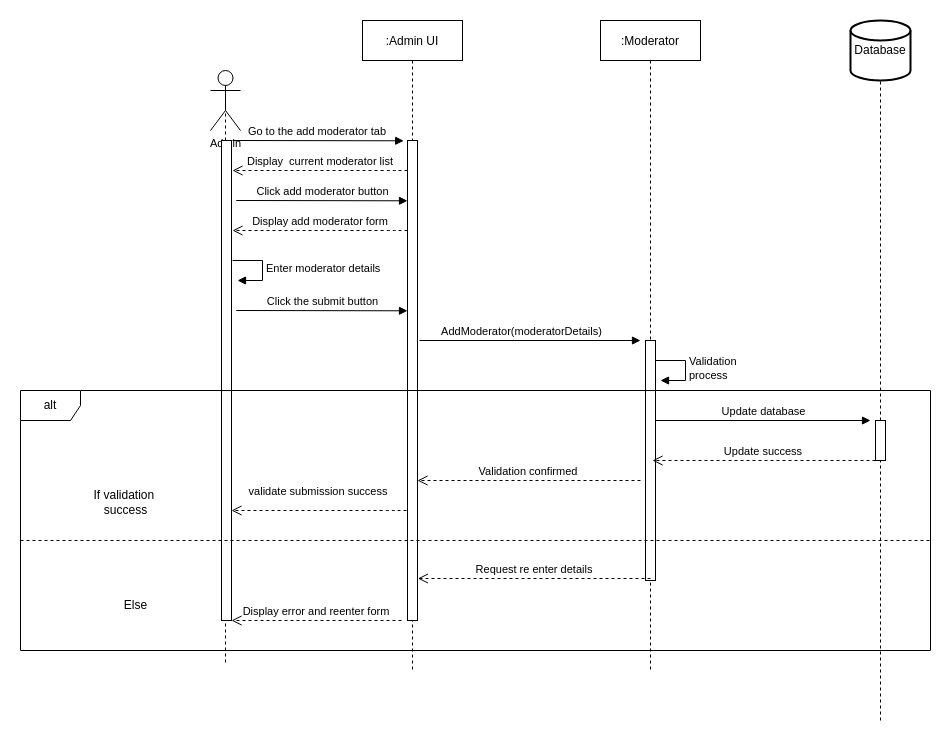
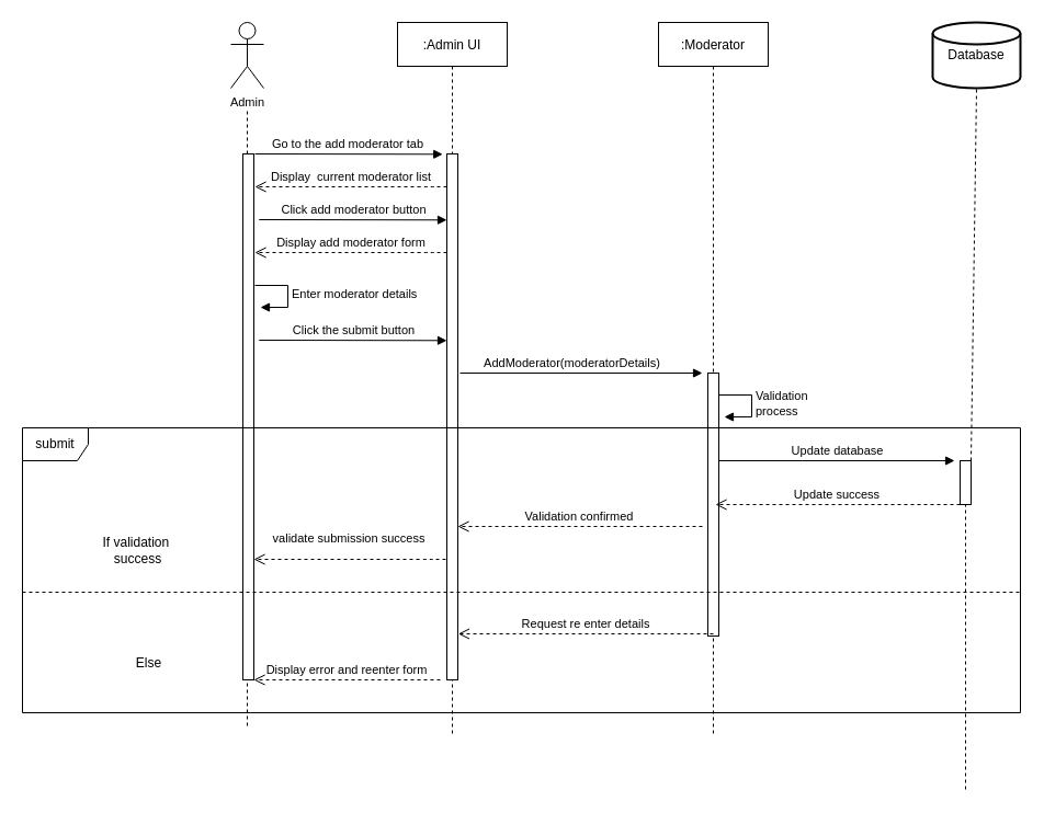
- <mxCell id="15" value="Database" style="strokeWidth=2;html=1;shape=mxgraph.flowchart.database;whiteSpace=wrap;" vertex="1" parent="1"><mxGeometry x="850" y="20" width="60" height="60" as="geometry" /></mxCell>
+ <mxCell id="15" value="Database" style="strokeWidth=2;html=1;shape=mxgraph.flowchart.database;whiteSpace=wrap;" vertex="1" parent="1"><mxGeometry x="850" y="20" width="80" height="60" as="geometry" /></mxCell>
- <mxCell id="12" value="&lt;font style=&quot;font-size: 11px;&quot;&gt;Admin&lt;/font&gt;" style="shape=umlActor;verticalLabelPosition=bottom;verticalAlign=top;html=1;fontSize=4;" vertex="1" parent="1"><mxGeometry x="210" y="70" width="30" height="60" as="geometry" /></mxCell>
+ <mxCell id="12" value="&lt;font style=&quot;font-size: 11px;&quot;&gt;Admin&lt;/font&gt;" style="shape=umlActor;verticalLabelPosition=bottom;verticalAlign=top;html=1;fontSize=4;" vertex="1" parent="1"><mxGeometry x="210" y="20" width="30" height="60" as="geometry" /></mxCell>
- <mxCell id="30" value="alt" style="shape=umlFrame;whiteSpace=wrap;html=1;" vertex="1" parent="1"><mxGeometry x="20" y="390" width="910" height="260" as="geometry" /></mxCell>
+ <mxCell id="30" value="submit" style="shape=umlFrame;whiteSpace=wrap;html=1;" vertex="1" parent="1"><mxGeometry x="20" y="390" width="910" height="260" as="geometry" /></mxCell>
